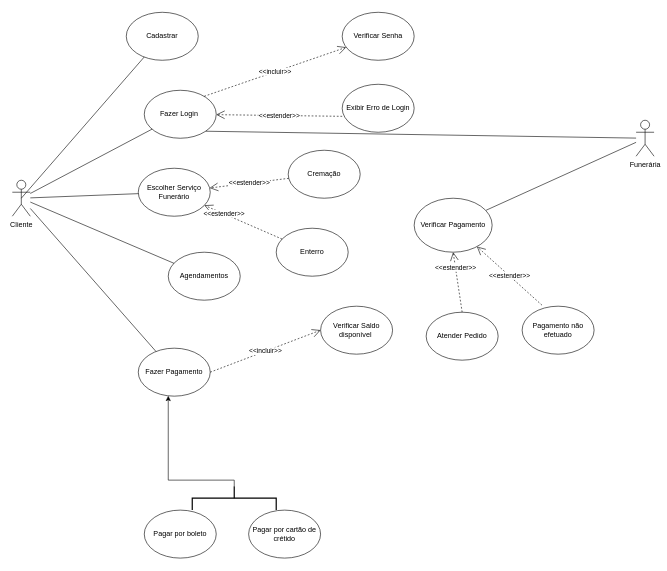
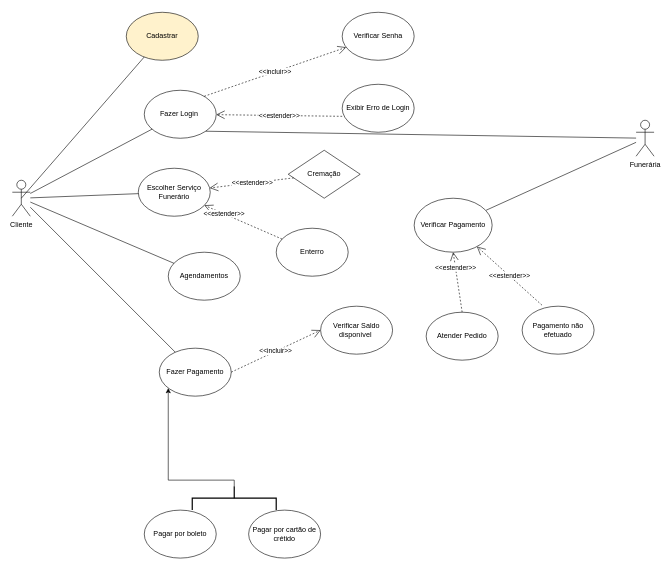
- <mxCell id="4" value="&lt;font style=&quot;vertical-align: inherit;&quot;&gt;&lt;font style=&quot;vertical-align: inherit;&quot;&gt;Cadastrar&lt;/font&gt;&lt;/font&gt;" style="ellipse;whiteSpace=wrap;html=1;" parent="1" vertex="1"><mxGeometry x="210" y="20" width="120" height="80" as="geometry" /></mxCell>
+ <mxCell id="4" value="&lt;font style=&quot;vertical-align: inherit;&quot;&gt;&lt;font style=&quot;vertical-align: inherit;&quot;&gt;Cadastrar&lt;/font&gt;&lt;/font&gt;" style="ellipse;whiteSpace=wrap;html=1;fillColor=#fff2cc;" parent="1" vertex="1"><mxGeometry x="210" y="20" width="120" height="80" as="geometry" /></mxCell>
- <mxCell id="23" value="&lt;font style=&quot;vertical-align: inherit;&quot;&gt;&lt;font style=&quot;vertical-align: inherit;&quot;&gt;Cremação&lt;/font&gt;&lt;/font&gt;" style="ellipse;whiteSpace=wrap;html=1;" parent="1" vertex="1"><mxGeometry x="480" y="250" width="120" height="80" as="geometry" /></mxCell>
+ <mxCell id="23" value="&lt;font style=&quot;vertical-align: inherit;&quot;&gt;&lt;font style=&quot;vertical-align: inherit;&quot;&gt;Cremação&lt;/font&gt;&lt;/font&gt;" style="rhombus;whiteSpace=wrap;html=1;" parent="1" vertex="1"><mxGeometry x="480" y="250" width="120" height="80" as="geometry" /></mxCell>
- <mxCell id="13" value="&lt;font style=&quot;vertical-align: inherit;&quot;&gt;&lt;font style=&quot;vertical-align: inherit;&quot;&gt;Fazer Pagamento&lt;/font&gt;&lt;/font&gt;" style="ellipse;whiteSpace=wrap;html=1;" parent="1" vertex="1"><mxGeometry x="230" y="580" width="120" height="80" as="geometry" /></mxCell>
+ <mxCell id="13" value="&lt;font style=&quot;vertical-align: inherit;&quot;&gt;&lt;font style=&quot;vertical-align: inherit;&quot;&gt;Fazer Pagamento&lt;/font&gt;&lt;/font&gt;" style="ellipse;whiteSpace=wrap;html=1;" parent="1" vertex="1"><mxGeometry x="265" y="580" width="120" height="80" as="geometry" /></mxCell>
